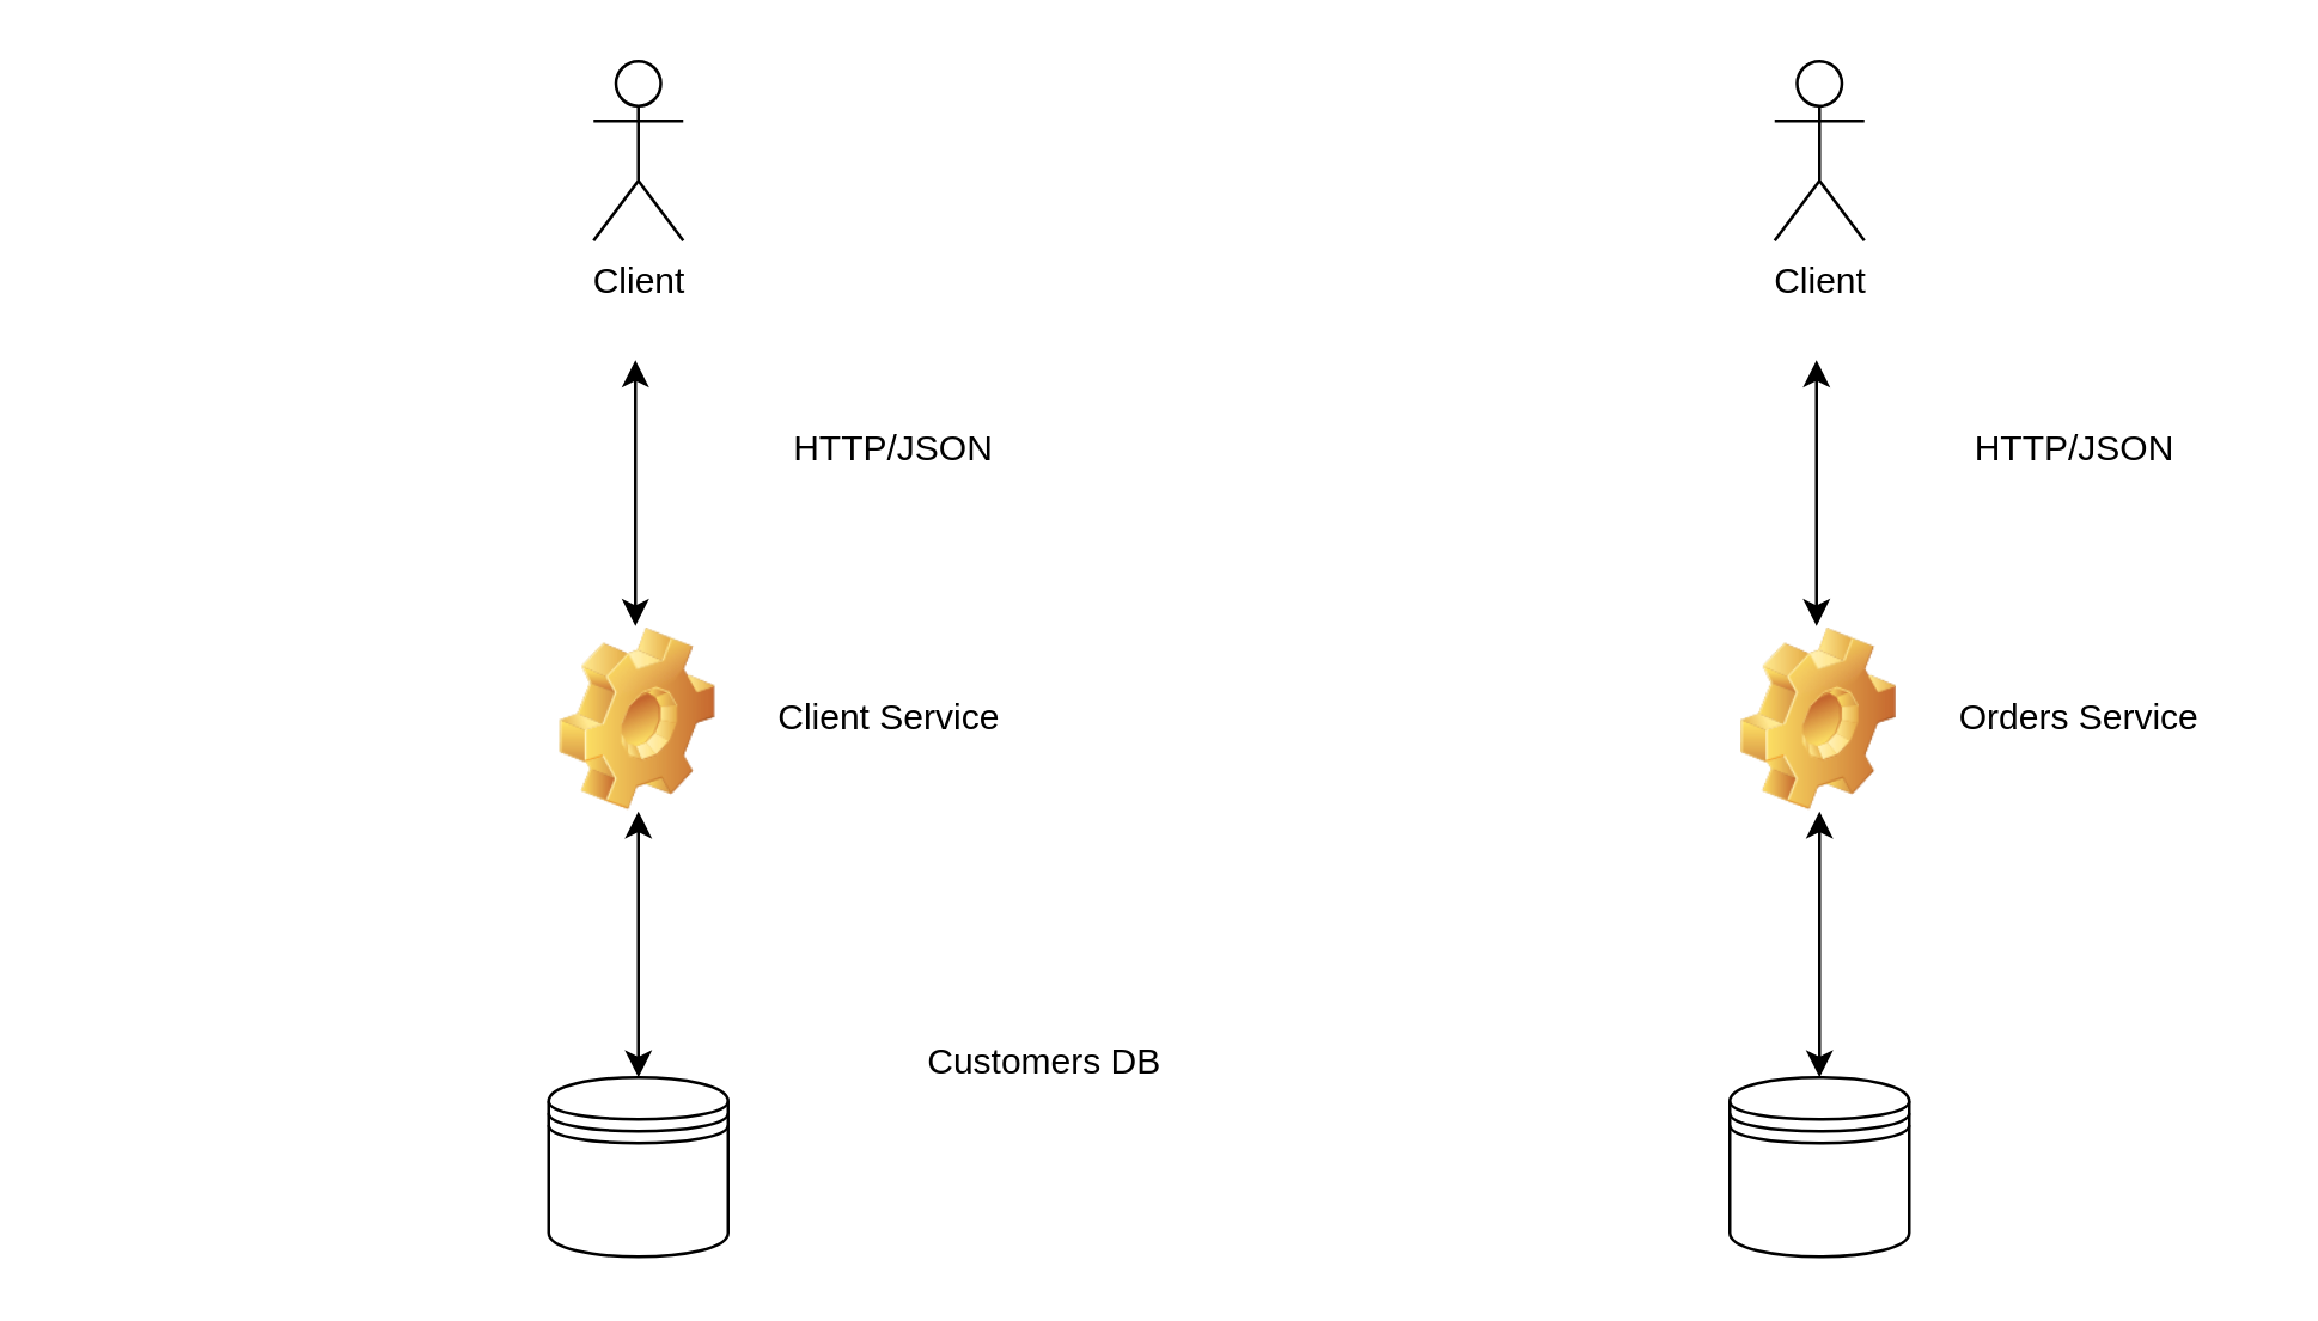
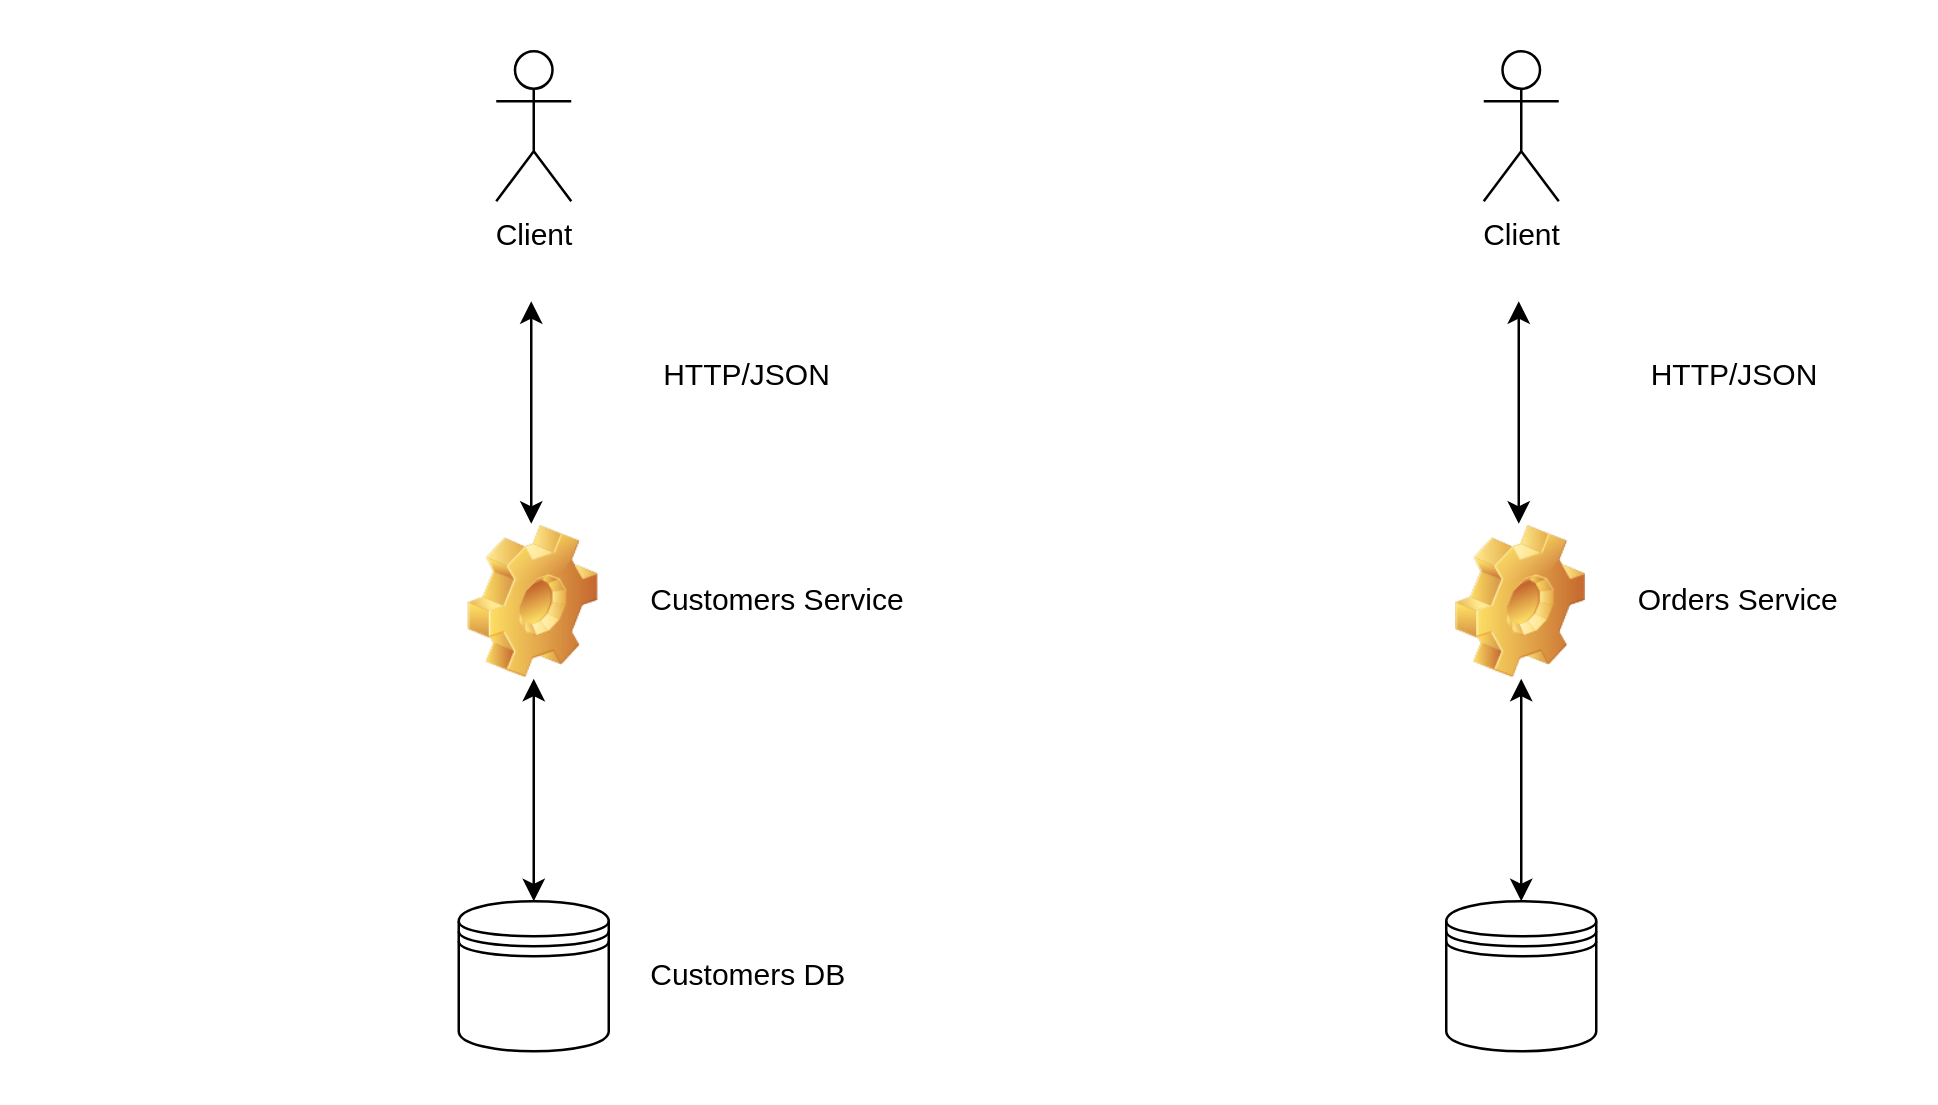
- <mxCell id="7" value="Client Service" style="text;html=1;resizable=0;autosize=1;align=left;verticalAlign=middle;points=[];fillColor=none;strokeColor=none;rounded=0;" parent="1" vertex="1"><mxGeometry x="257.9" y="230" width="120" height="20" as="geometry" /></mxCell>
+ <mxCell id="7" value="Customers Service" style="text;html=1;resizable=0;autosize=1;align=left;verticalAlign=middle;points=[];fillColor=none;strokeColor=none;rounded=0;" parent="1" vertex="1"><mxGeometry x="257.9" y="230" width="120" height="20" as="geometry" /></mxCell>
- <mxCell id="8" value="Customers DB" style="text;html=1;resizable=0;autosize=1;align=left;verticalAlign=middle;points=[];fillColor=none;strokeColor=none;rounded=0;" parent="1" vertex="1"><mxGeometry x="307.9" y="345" width="90" height="20" as="geometry" /></mxCell>
+ <mxCell id="8" value="Customers DB" style="text;html=1;resizable=0;autosize=1;align=left;verticalAlign=middle;points=[];fillColor=none;strokeColor=none;rounded=0;" parent="1" vertex="1"><mxGeometry x="257.9" y="380" width="90" height="20" as="geometry" /></mxCell>
